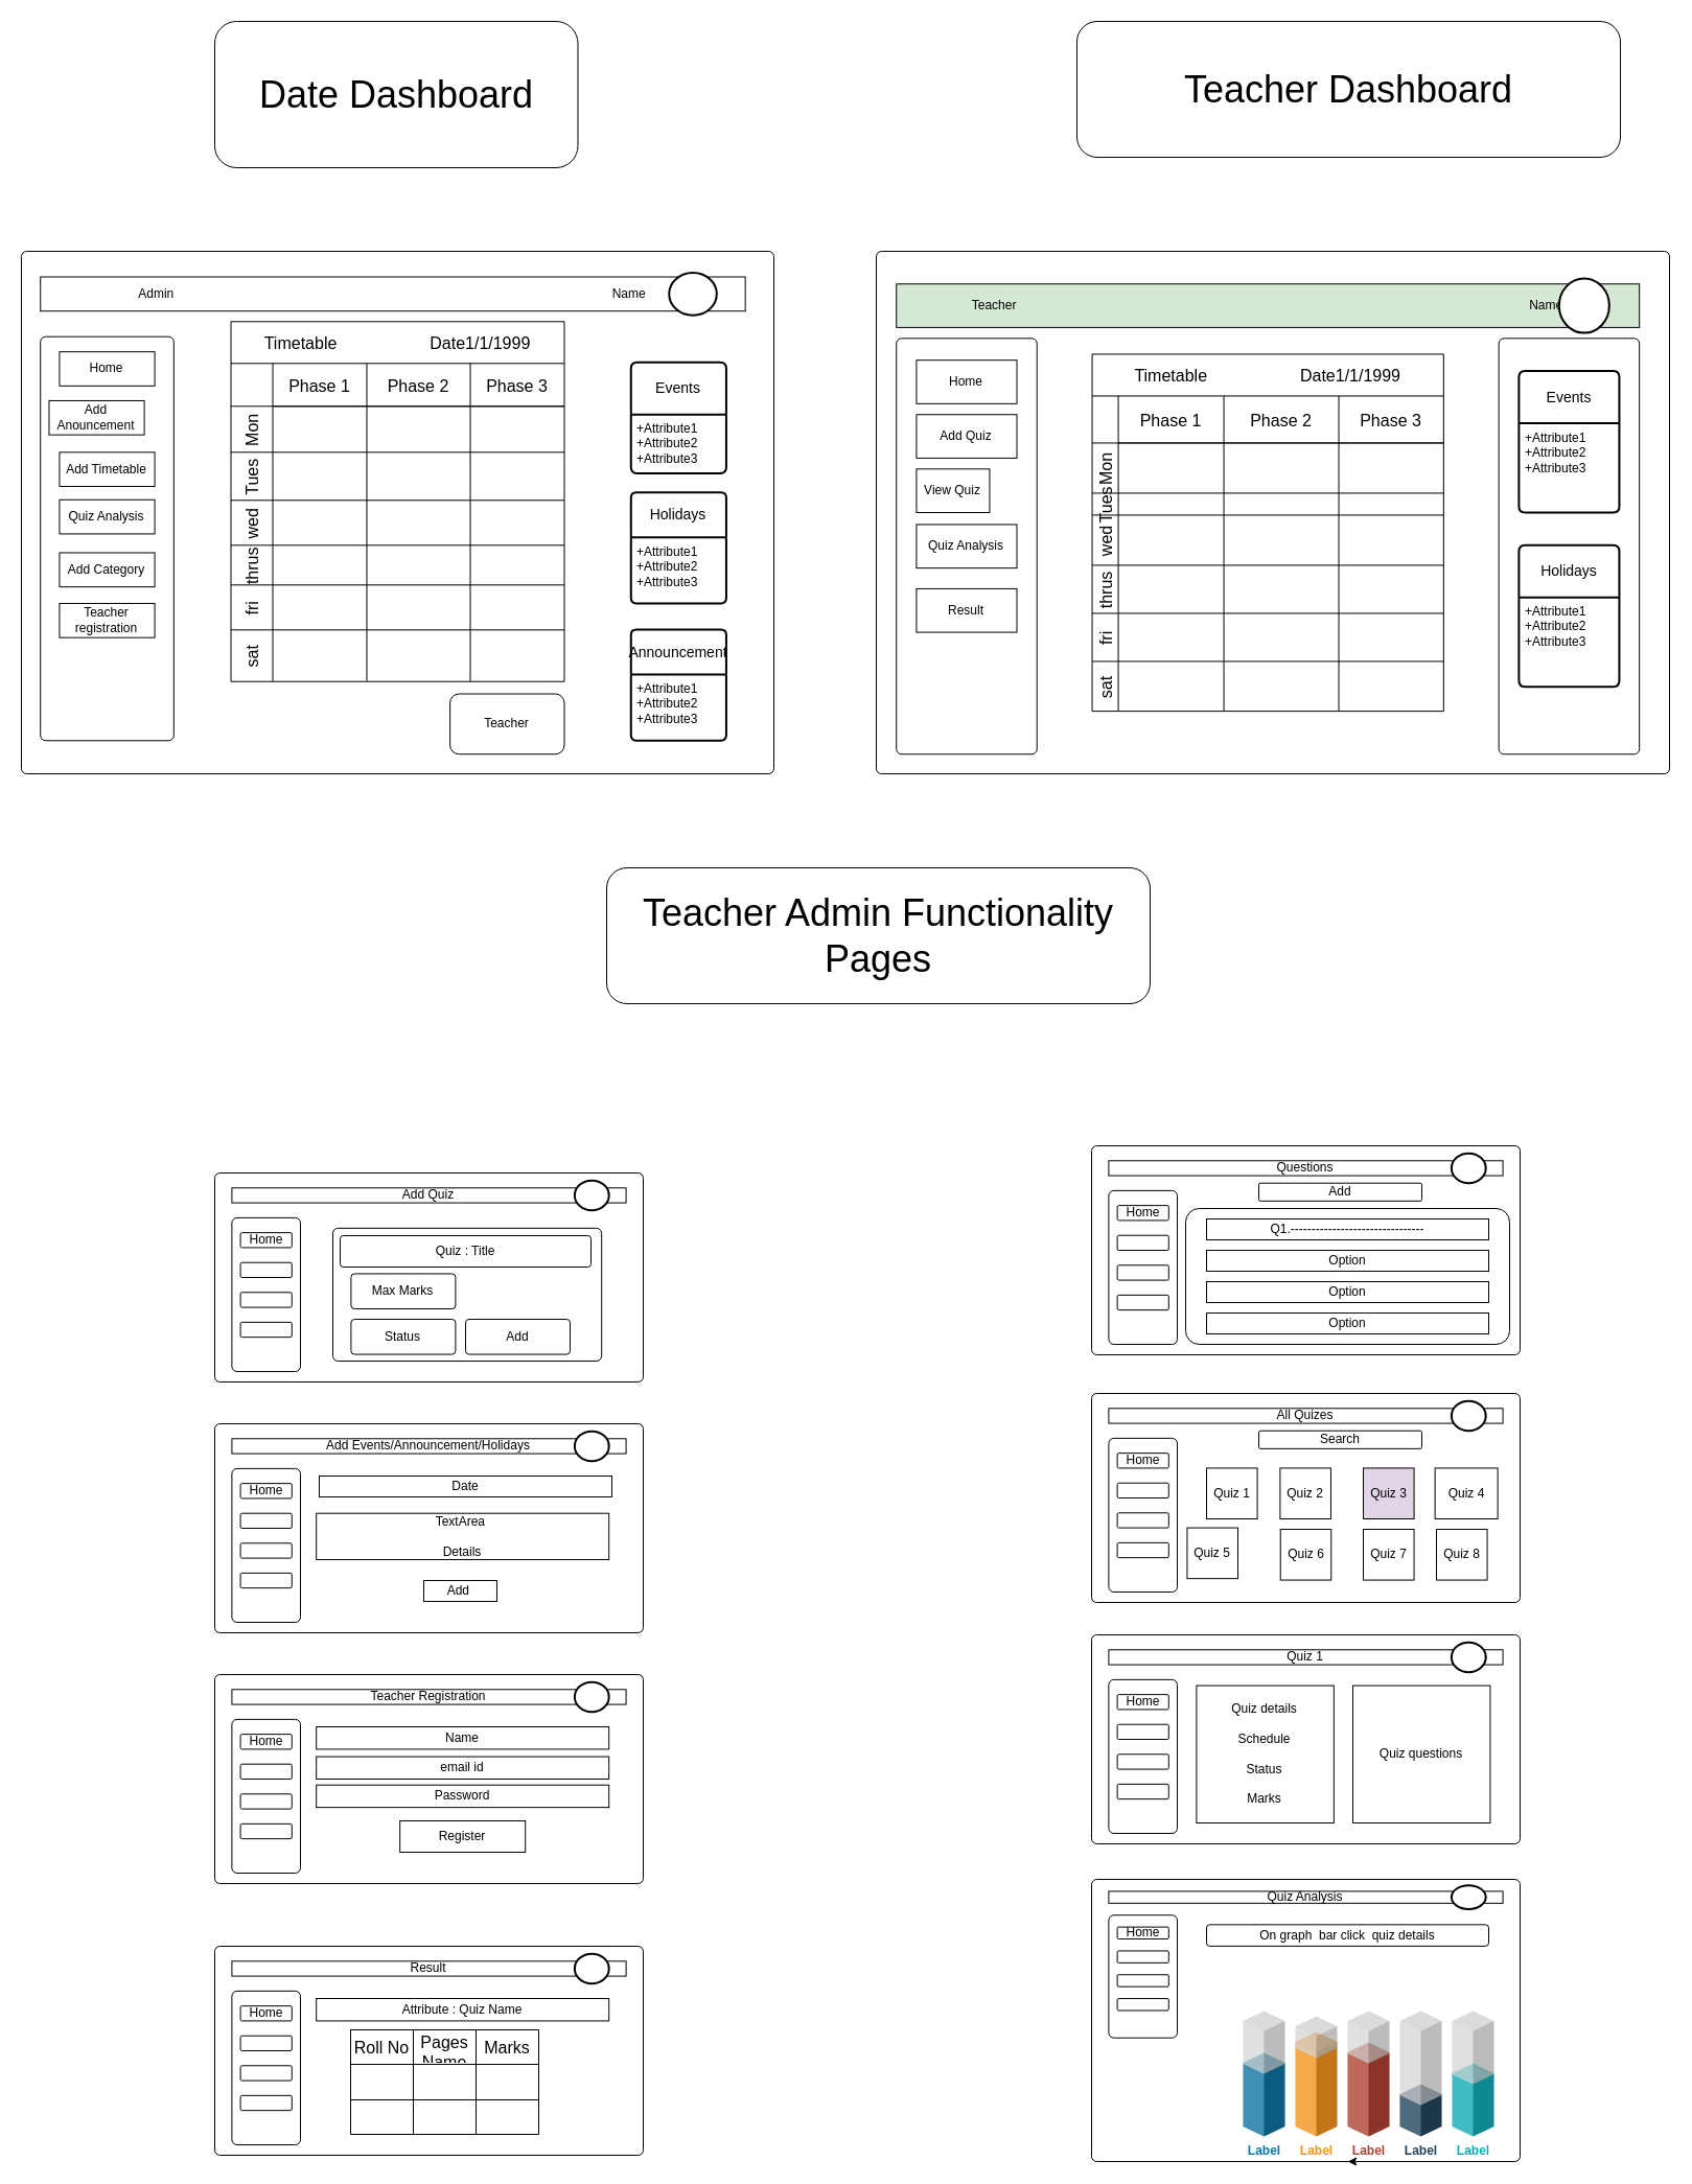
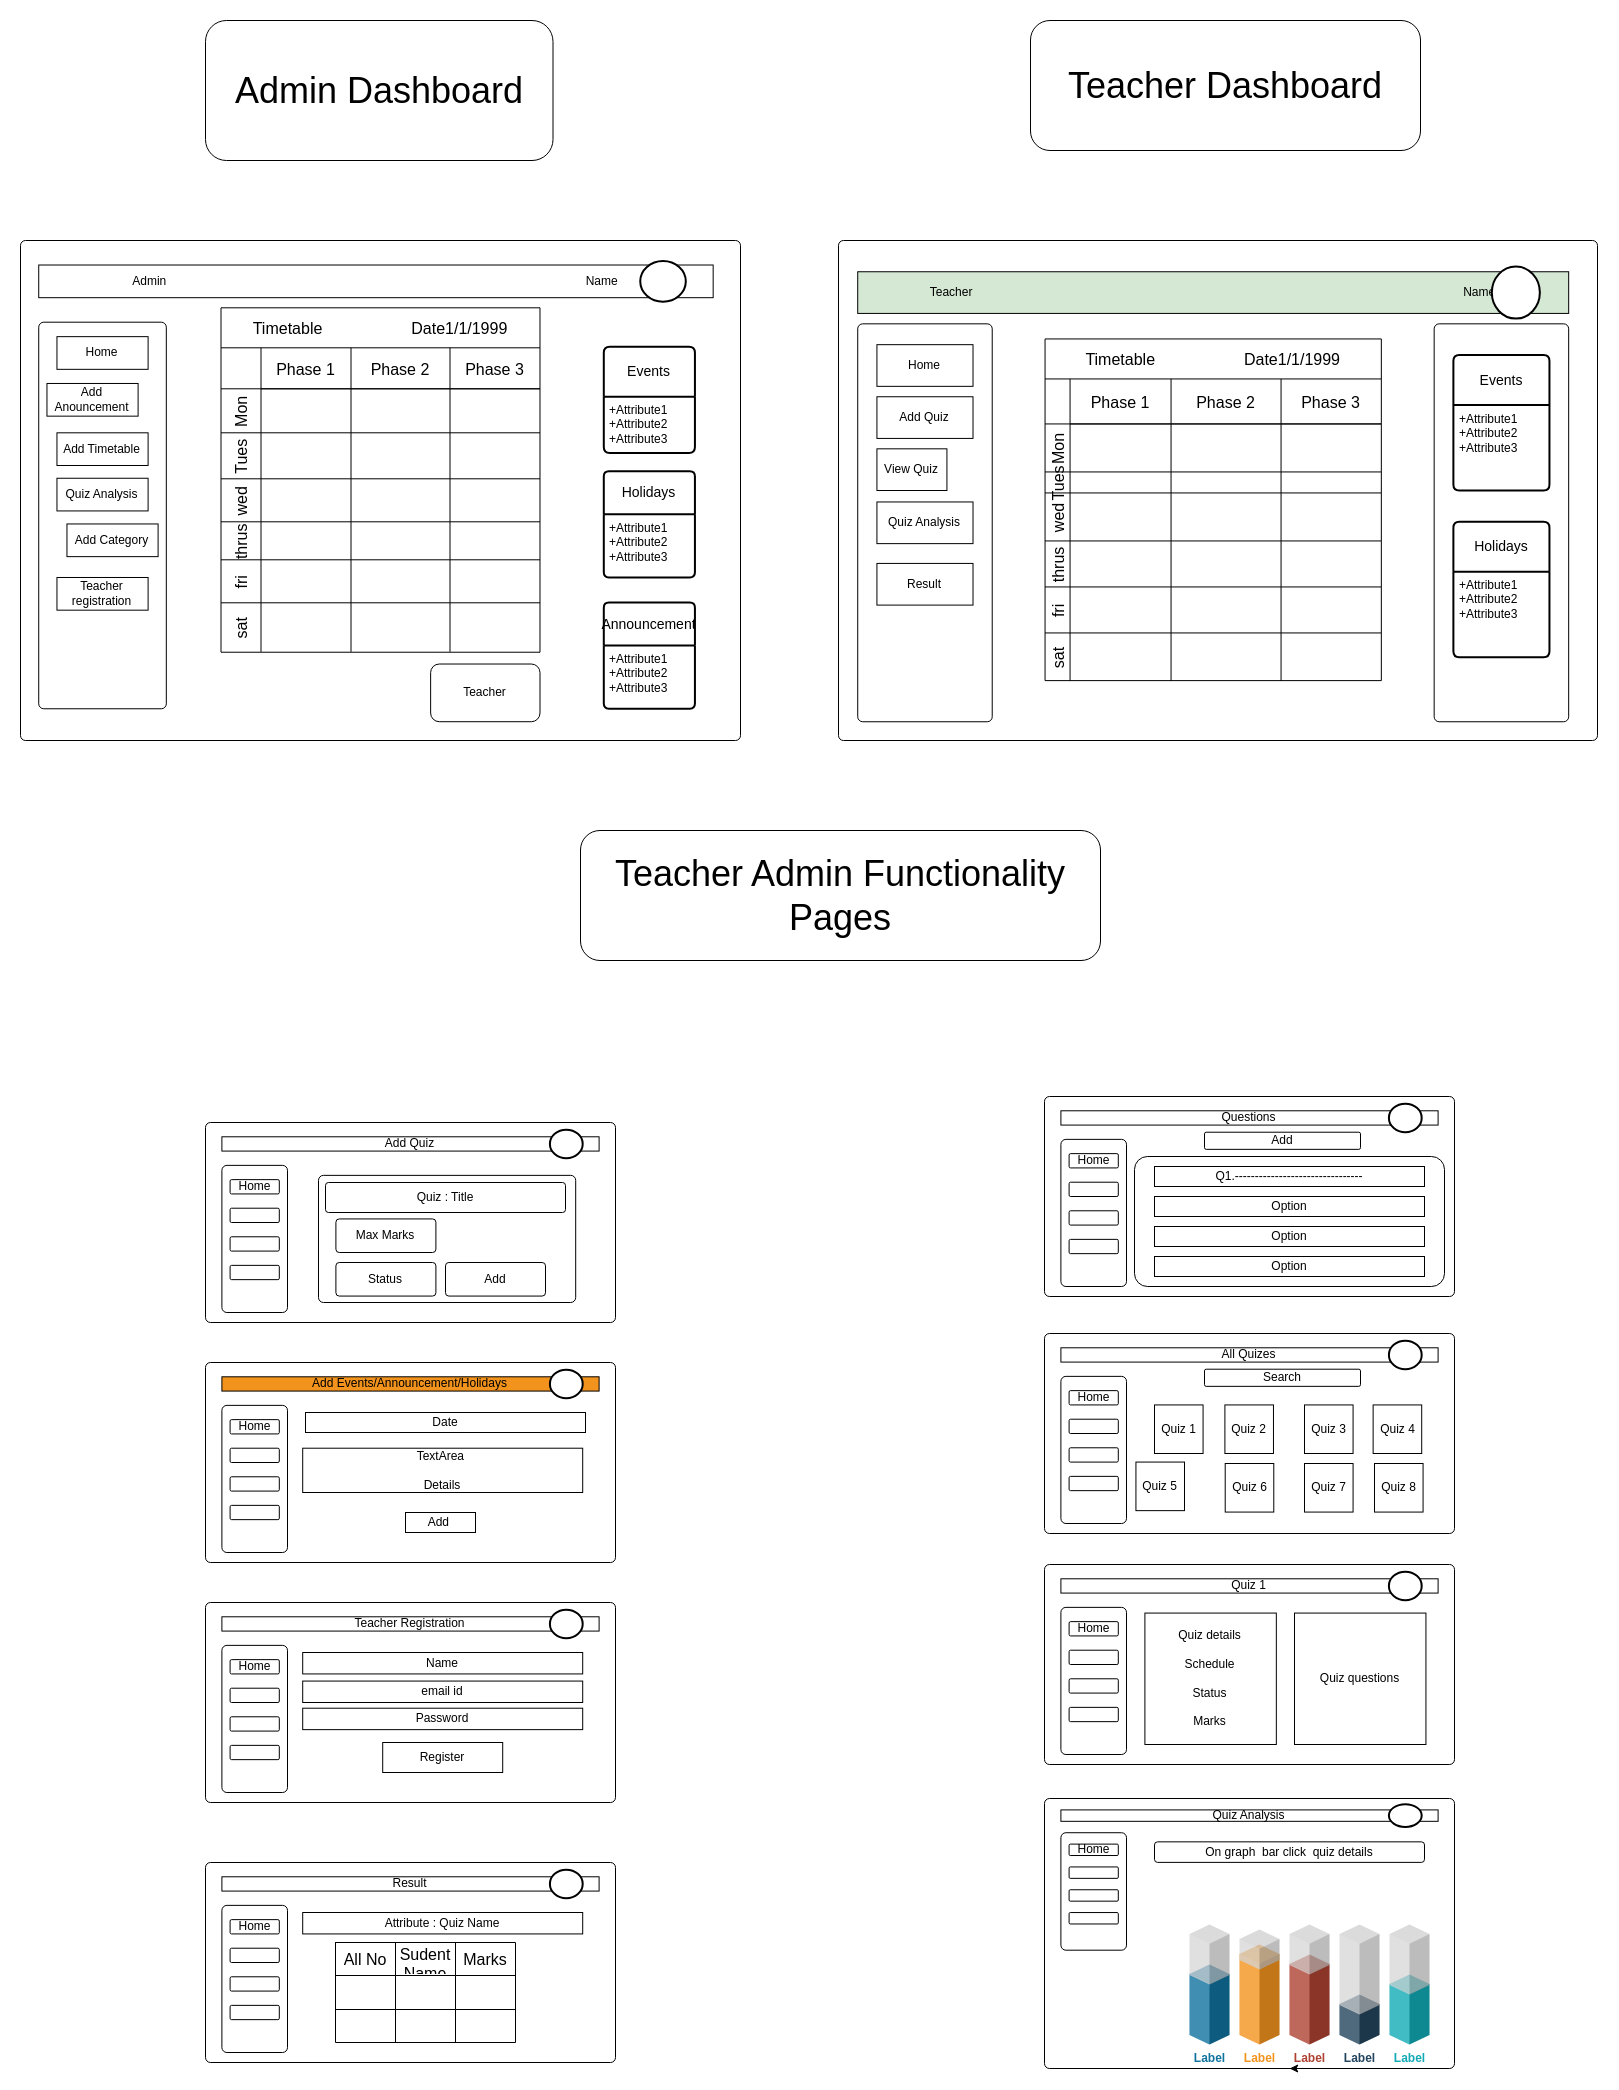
- <mxCell id="235" value="&lt;font style=&quot;font-size: 36px;&quot;&gt;Teacher Dashboard&lt;/font&gt;" style="rounded=1;whiteSpace=wrap;html=1;" parent="1" vertex="1"><mxGeometry x="1030" y="20" width="520" height="130" as="geometry" /></mxCell>
+ <mxCell id="235" value="&lt;font style=&quot;font-size: 36px;&quot;&gt;Teacher Dashboard&lt;/font&gt;" style="rounded=1;whiteSpace=wrap;html=1;" parent="1" vertex="1"><mxGeometry x="1030" y="20" width="390" height="130" as="geometry" /></mxCell>
- <mxCell id="234" value="&lt;font style=&quot;font-size: 36px;&quot;&gt;Date Dashboard&lt;/font&gt;" style="rounded=1;whiteSpace=wrap;html=1;" parent="1" vertex="1"><mxGeometry x="205" y="20" width="347.5" height="140" as="geometry" /></mxCell>
+ <mxCell id="234" value="&lt;font style=&quot;font-size: 36px;&quot;&gt;Admin Dashboard&lt;/font&gt;" style="rounded=1;whiteSpace=wrap;html=1;" parent="1" vertex="1"><mxGeometry x="205" y="20" width="347.5" height="140" as="geometry" /></mxCell>
- <mxCell id="164" value="Add Category" style="whiteSpace=wrap;html=1;align=center;" parent="121" vertex="1"><mxGeometry x="36.456" y="288.46" width="91.139" height="32.68" as="geometry" /></mxCell>
+ <mxCell id="164" value="Add Category" style="whiteSpace=wrap;html=1;align=center;" parent="121" vertex="1"><mxGeometry x="46.456" y="283.46" width="91.139" height="32.68" as="geometry" /></mxCell>
- <mxCell id="187" value="Add Events/Announcement/Holidays" style="whiteSpace=wrap;html=1;align=center;" parent="184" vertex="1"><mxGeometry x="16.4" y="14.286" width="377.2" height="14.286" as="geometry" /></mxCell>
+ <mxCell id="187" value="Add Events/Announcement/Holidays" style="whiteSpace=wrap;html=1;align=center;fillColor=#f2931e;" parent="184" vertex="1"><mxGeometry x="16.4" y="14.286" width="377.2" height="14.286" as="geometry" /></mxCell>
- <mxCell id="31" value="Quiz 3" style="whiteSpace=wrap;html=1;aspect=fixed;fillColor=#e1d5e7;" parent="19" vertex="1"><mxGeometry x="260" y="71.43" width="48.57" height="48.57" as="geometry" /></mxCell>
+ <mxCell id="31" value="Quiz 3" style="whiteSpace=wrap;html=1;aspect=fixed;" parent="19" vertex="1"><mxGeometry x="260" y="71.43" width="48.57" height="48.57" as="geometry" /></mxCell>
- <mxCell id="34" value="Quiz 4" style="whiteSpace=wrap;html=1;aspect=fixed;" parent="18" vertex="1"><mxGeometry x="328.63" y="71.43" width="60" height="48.57" as="geometry" /></mxCell>
+ <mxCell id="34" value="Quiz 4" style="whiteSpace=wrap;html=1;aspect=fixed;" parent="18" vertex="1"><mxGeometry x="328.63" y="71.43" width="48.57" height="48.57" as="geometry" /></mxCell>
- <mxCell id="222" value="Roll No" style="shape=partialRectangle;html=1;whiteSpace=wrap;connectable=0;strokeColor=inherit;overflow=hidden;fillColor=none;top=0;left=0;bottom=0;right=0;pointerEvents=1;fontSize=16;" parent="221" vertex="1"><mxGeometry width="60" height="33" as="geometry"><mxRectangle width="60" height="33" as="alternateBounds" /></mxGeometry></mxCell>
+ <mxCell id="222" value="All No" style="shape=partialRectangle;html=1;whiteSpace=wrap;connectable=0;strokeColor=inherit;overflow=hidden;fillColor=none;top=0;left=0;bottom=0;right=0;pointerEvents=1;fontSize=16;" parent="221" vertex="1"><mxGeometry width="60" height="33" as="geometry"><mxRectangle width="60" height="33" as="alternateBounds" /></mxGeometry></mxCell>
- <mxCell id="223" value="Pages Name" style="shape=partialRectangle;html=1;whiteSpace=wrap;connectable=0;strokeColor=inherit;overflow=hidden;fillColor=none;top=0;left=0;bottom=0;right=0;pointerEvents=1;fontSize=16;" parent="221" vertex="1"><mxGeometry x="60" width="60" height="33" as="geometry"><mxRectangle width="60" height="33" as="alternateBounds" /></mxGeometry></mxCell>
+ <mxCell id="223" value="Sudent Name" style="shape=partialRectangle;html=1;whiteSpace=wrap;connectable=0;strokeColor=inherit;overflow=hidden;fillColor=none;top=0;left=0;bottom=0;right=0;pointerEvents=1;fontSize=16;" parent="221" vertex="1"><mxGeometry x="60" width="60" height="33" as="geometry"><mxRectangle width="60" height="33" as="alternateBounds" /></mxGeometry></mxCell>
